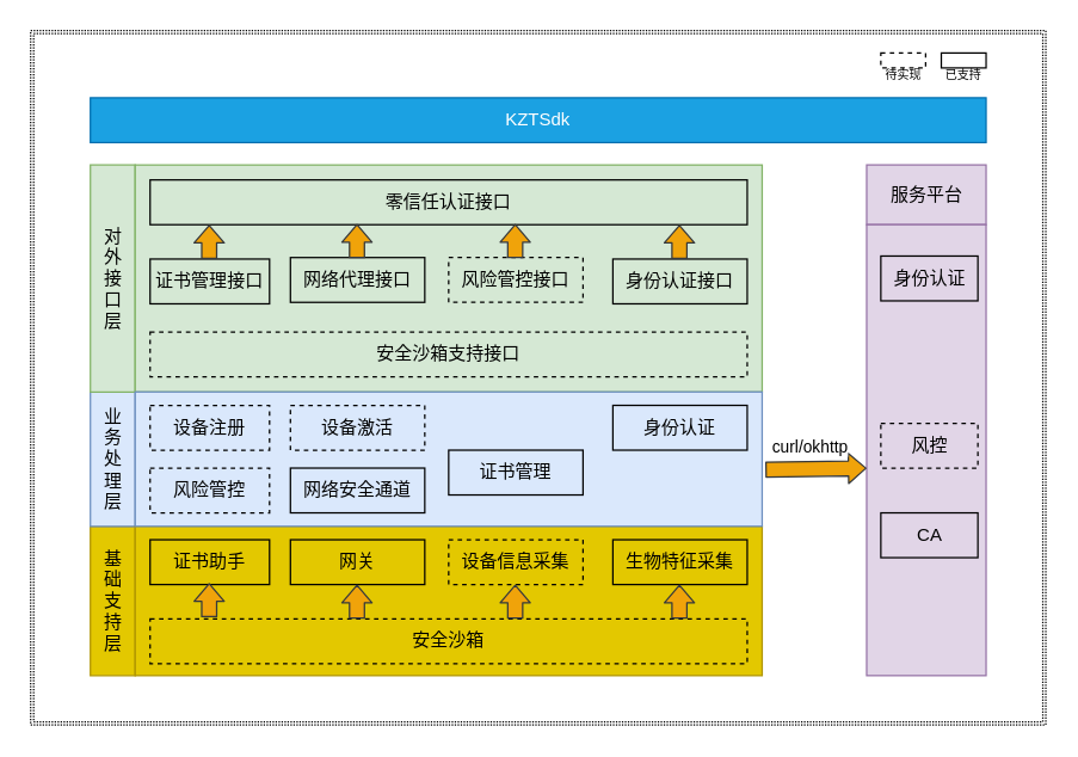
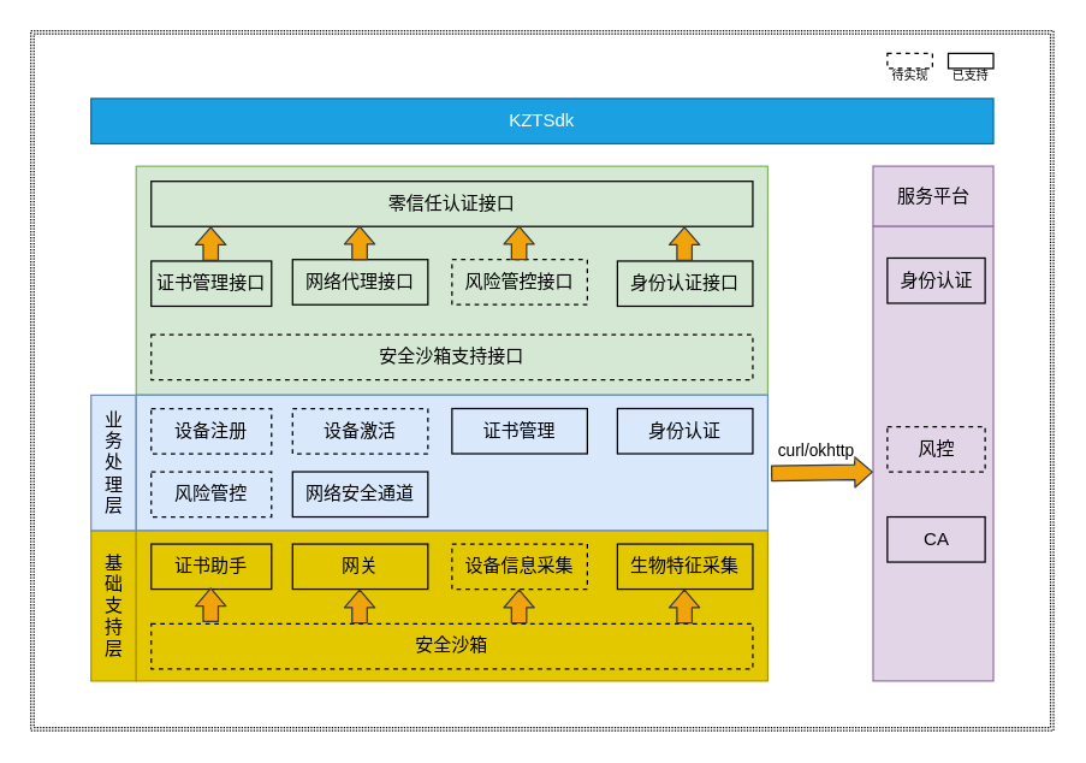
- <mxCell id="5" value="对&lt;br&gt;外&lt;br&gt;接&lt;br&gt;口&lt;br&gt;层" style="verticalLabelPosition=middle;verticalAlign=middle;html=1;shape=mxgraph.basic.rect;fillColor2=none;strokeWidth=1;size=20;indent=5;labelPosition=center;align=center;horizontal=1;fontSize=12;fillColor=#d5e8d4;strokeColor=#82b366;" parent="1" vertex="1"><mxGeometry x="60" y="110" width="30" height="152" as="geometry" /></mxCell>
- <mxCell id="26" value="证书管理" style="rounded=0;whiteSpace=wrap;html=1;fontSize=12;fillColor=none;" parent="1" vertex="1"><mxGeometry x="300" y="301" width="90" height="30" as="geometry" /></mxCell>
+ <mxCell id="26" value="证书管理" style="rounded=0;whiteSpace=wrap;html=1;fontSize=12;fillColor=none;" parent="1" vertex="1"><mxGeometry x="300" y="271" width="90" height="30" as="geometry" /></mxCell>
